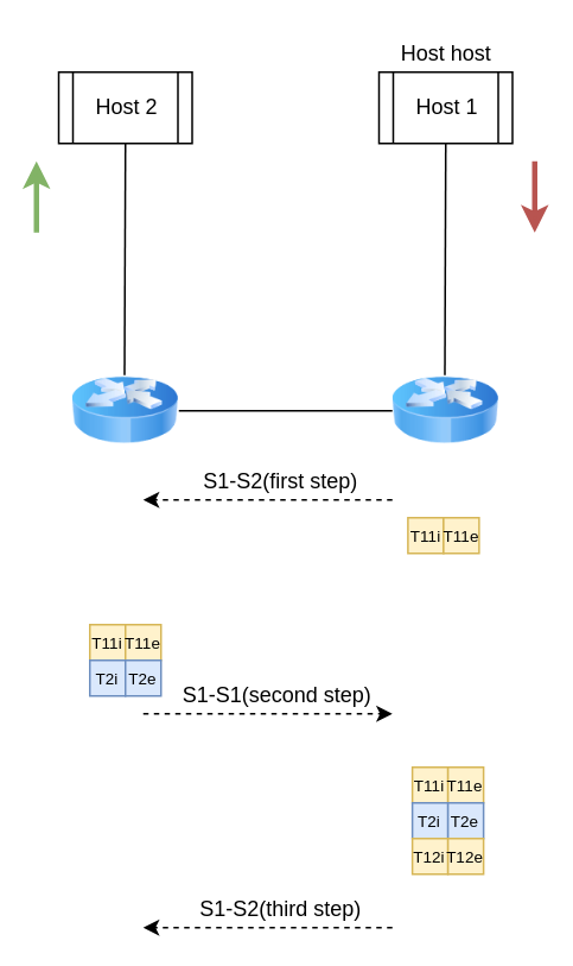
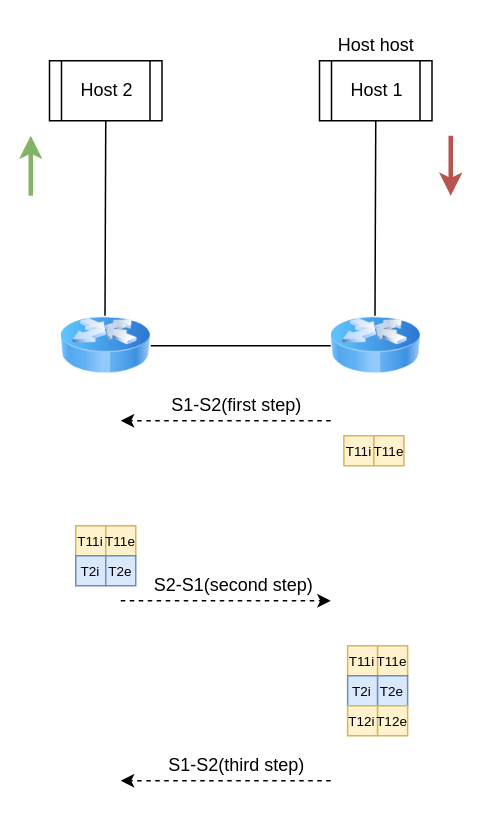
- <mxCell id="33" value="S1-S1(second step)" style="text;html=1;align=center;verticalAlign=middle;resizable=0;points=[];autosize=1;" vertex="1" parent="1"><mxGeometry x="95" y="380" width="120" height="20" as="geometry" /></mxCell>
+ <mxCell id="33" value="S2-S1(second step)" style="text;html=1;align=center;verticalAlign=middle;resizable=0;points=[];autosize=1;" vertex="1" parent="1"><mxGeometry x="95" y="380" width="120" height="20" as="geometry" /></mxCell>
